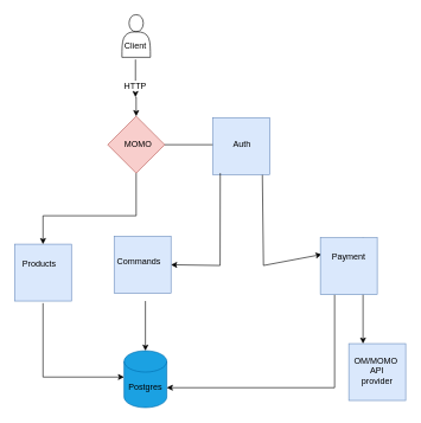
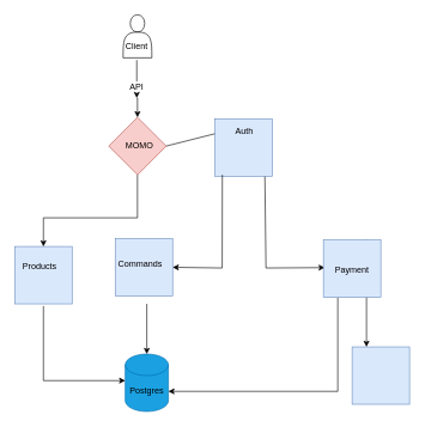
- <mxCell id="15" value="HTTP" style="text;html=1;strokeColor=none;fillColor=none;align=center;verticalAlign=middle;whiteSpace=wrap;rounded=0;" vertex="1" parent="1"><mxGeometry x="160" y="106" width="60" height="30" as="geometry" /></mxCell>
+ <mxCell id="15" value="API" style="text;html=1;strokeColor=none;fillColor=none;align=center;verticalAlign=middle;whiteSpace=wrap;rounded=0;" vertex="1" parent="1"><mxGeometry x="160" y="106" width="60" height="30" as="geometry" /></mxCell>
- <mxCell id="26" value="Auth" style="text;html=1;strokeColor=none;fillColor=none;align=center;verticalAlign=middle;whiteSpace=wrap;rounded=0;" vertex="1" parent="1"><mxGeometry x="310" y="188" width="60" height="30" as="geometry" /></mxCell>
+ <mxCell id="26" value="Auth" style="text;html=1;strokeColor=none;fillColor=none;align=center;verticalAlign=middle;whiteSpace=wrap;rounded=0;" vertex="1" parent="1"><mxGeometry x="310" y="168" width="60" height="30" as="geometry" /></mxCell>
- <mxCell id="29" value="Payment" style="text;html=1;strokeColor=none;fillColor=none;align=center;verticalAlign=middle;whiteSpace=wrap;rounded=0;" vertex="1" parent="1"><mxGeometry x="460" y="347" width="60" height="28" as="geometry" /></mxCell>
+ <mxCell id="29" value="Payment" style="text;html=1;strokeColor=none;fillColor=none;align=center;verticalAlign=middle;whiteSpace=wrap;rounded=0;" vertex="1" parent="1"><mxGeometry x="460" y="362" width="60" height="28" as="geometry" /></mxCell>
- <mxCell id="23" value="OM/MOMO&amp;nbsp;&lt;br&gt;API provider" style="text;html=1;strokeColor=none;fillColor=none;align=center;verticalAlign=middle;whiteSpace=wrap;rounded=0;" vertex="1" parent="1"><mxGeometry x="500" y="506" width="60" height="30" as="geometry" /></mxCell>
